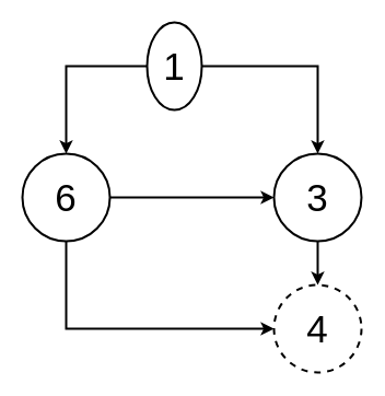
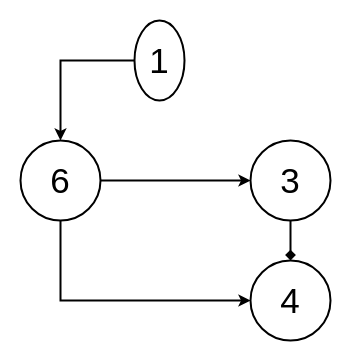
- <mxCell id="10" style="edgeStyle=orthogonalEdgeStyle;rounded=0;orthogonalLoop=1;jettySize=auto;html=1;entryX=0.5;entryY=0;entryDx=0;entryDy=0;strokeWidth=2;shadow=0;fontSize=35;" edge="1" parent="1" source="9" target="7"><mxGeometry relative="1" as="geometry" /></mxCell>
- <mxCell id="6" style="edgeStyle=orthogonalEdgeStyle;rounded=0;orthogonalLoop=1;jettySize=auto;html=1;strokeWidth=2;shadow=0;fontSize=35;" edge="1" parent="1" source="7" target="2"><mxGeometry relative="1" as="geometry" /></mxCell>
+ <mxCell id="6" style="edgeStyle=orthogonalEdgeStyle;rounded=0;orthogonalLoop=1;jettySize=auto;html=1;strokeWidth=2;shadow=0;fontSize=35;endArrow=diamond;" edge="1" parent="1" source="7" target="2"><mxGeometry relative="1" as="geometry" /></mxCell>
- <mxCell id="2" value="4" style="ellipse;whiteSpace=wrap;html=1;aspect=fixed;strokeWidth=2;shadow=0;fontSize=35;dashed=1;" vertex="1" parent="1"><mxGeometry x="250" y="260" width="80" height="80" as="geometry" /></mxCell>
+ <mxCell id="2" value="4" style="ellipse;whiteSpace=wrap;html=1;aspect=fixed;strokeWidth=2;shadow=0;fontSize=35;" vertex="1" parent="1"><mxGeometry x="250" y="260" width="80" height="80" as="geometry" /></mxCell>
